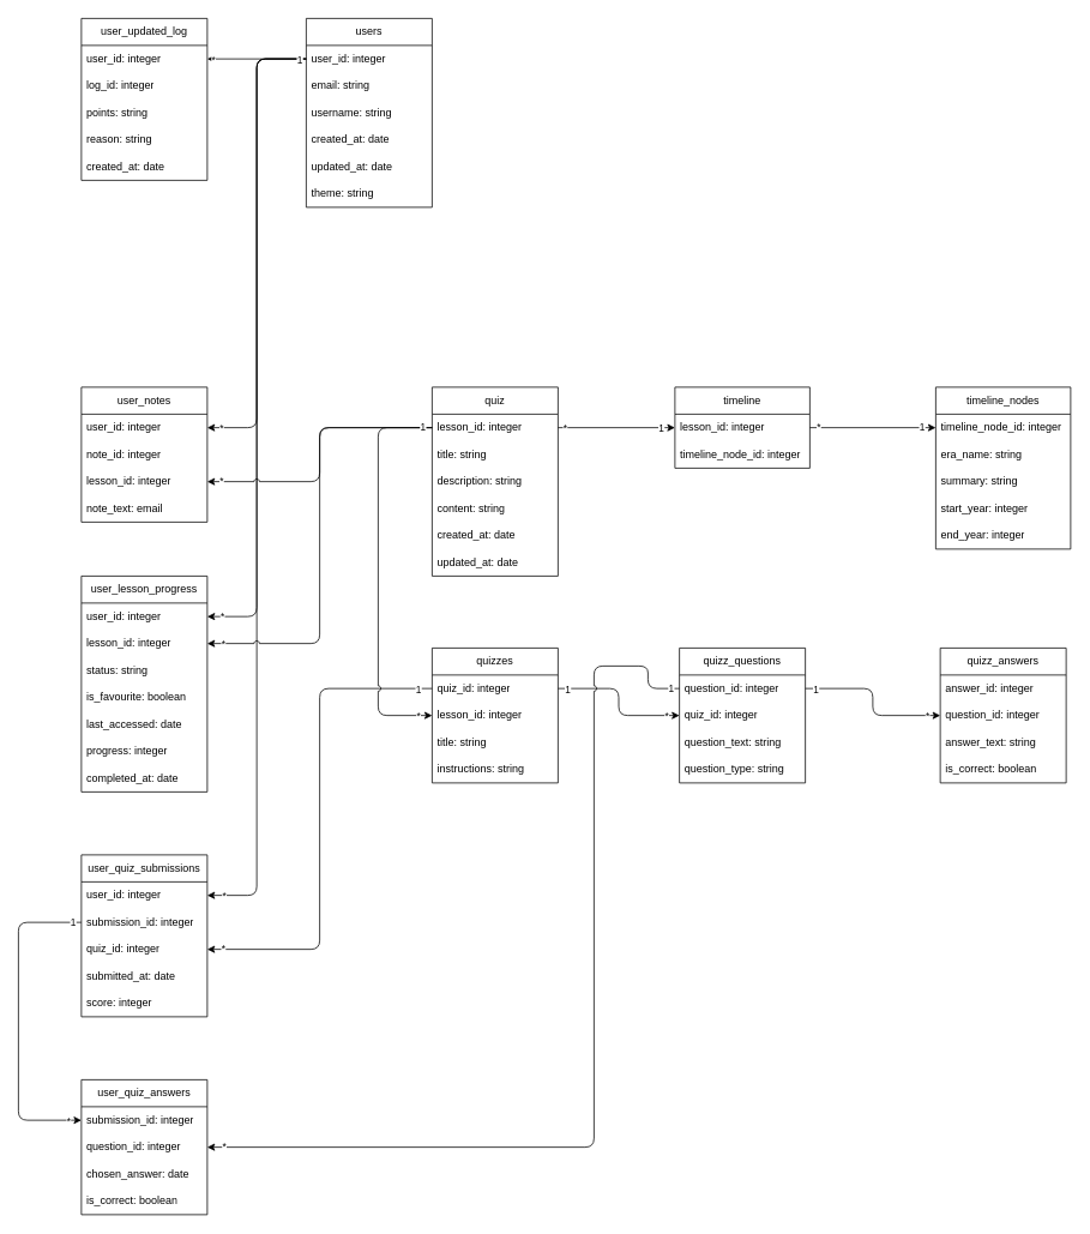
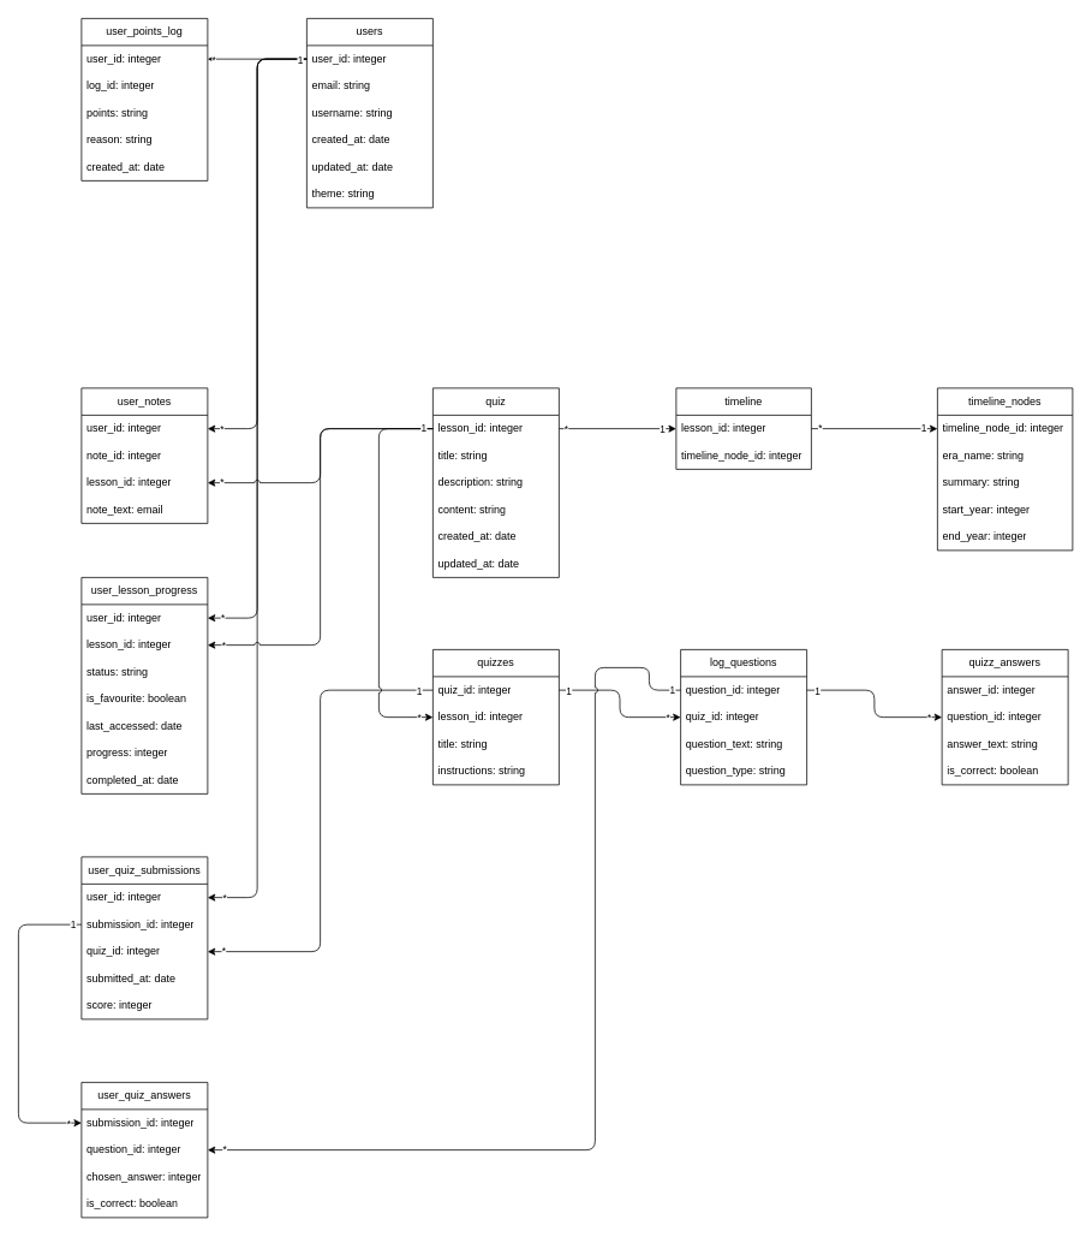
- <mxCell id="9" value="user_updated_log" style="swimlane;fontStyle=0;childLayout=stackLayout;horizontal=1;startSize=30;horizontalStack=0;resizeParent=1;resizeParentMax=0;resizeLast=0;collapsible=1;marginBottom=0;whiteSpace=wrap;html=1;" parent="1" vertex="1"><mxGeometry x="90" y="20" width="140" height="180" as="geometry" /></mxCell>
+ <mxCell id="9" value="user_points_log" style="swimlane;fontStyle=0;childLayout=stackLayout;horizontal=1;startSize=30;horizontalStack=0;resizeParent=1;resizeParentMax=0;resizeLast=0;collapsible=1;marginBottom=0;whiteSpace=wrap;html=1;" parent="1" vertex="1"><mxGeometry x="90" y="20" width="140" height="180" as="geometry" /></mxCell>
- <mxCell id="74" value="quizz_questions" style="swimlane;fontStyle=0;childLayout=stackLayout;horizontal=1;startSize=30;horizontalStack=0;resizeParent=1;resizeParentMax=0;resizeLast=0;collapsible=1;marginBottom=0;whiteSpace=wrap;html=1;" parent="1" vertex="1"><mxGeometry x="755" y="720" width="140" height="150" as="geometry" /></mxCell>
+ <mxCell id="74" value="log_questions" style="swimlane;fontStyle=0;childLayout=stackLayout;horizontal=1;startSize=30;horizontalStack=0;resizeParent=1;resizeParentMax=0;resizeLast=0;collapsible=1;marginBottom=0;whiteSpace=wrap;html=1;" parent="1" vertex="1"><mxGeometry x="755" y="720" width="140" height="150" as="geometry" /></mxCell>
- <mxCell id="99" value="&lt;span style=&quot;color: rgb(0, 0, 0);&quot;&gt;chosen_answer: date&lt;/span&gt;" style="text;strokeColor=none;fillColor=none;align=left;verticalAlign=middle;spacingLeft=4;spacingRight=4;overflow=hidden;points=[[0,0.5],[1,0.5]];portConstraint=eastwest;rotatable=0;whiteSpace=wrap;html=1;" parent="96" vertex="1"><mxGeometry y="90" width="140" height="30" as="geometry" /></mxCell>
+ <mxCell id="99" value="&lt;span style=&quot;color: rgb(0, 0, 0);&quot;&gt;chosen_answer: integer&lt;/span&gt;" style="text;strokeColor=none;fillColor=none;align=left;verticalAlign=middle;spacingLeft=4;spacingRight=4;overflow=hidden;points=[[0,0.5],[1,0.5]];portConstraint=eastwest;rotatable=0;whiteSpace=wrap;html=1;" parent="96" vertex="1"><mxGeometry y="90" width="140" height="30" as="geometry" /></mxCell>
